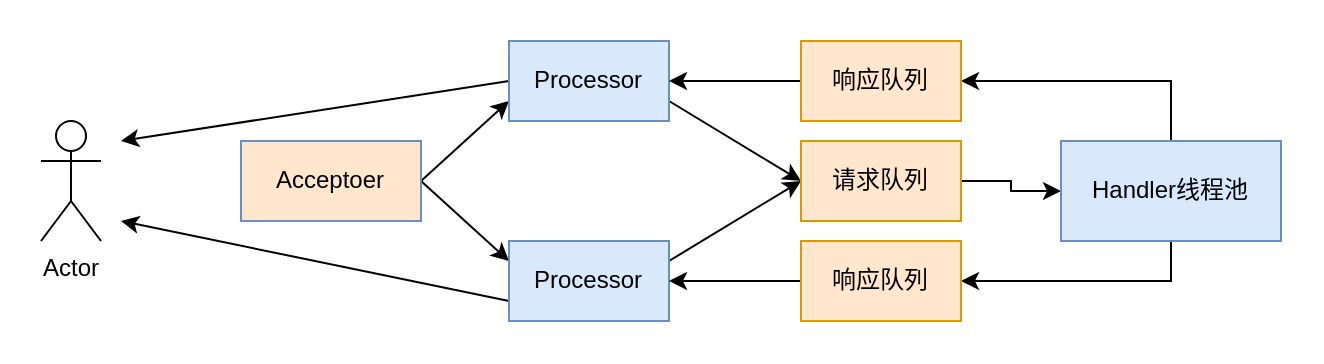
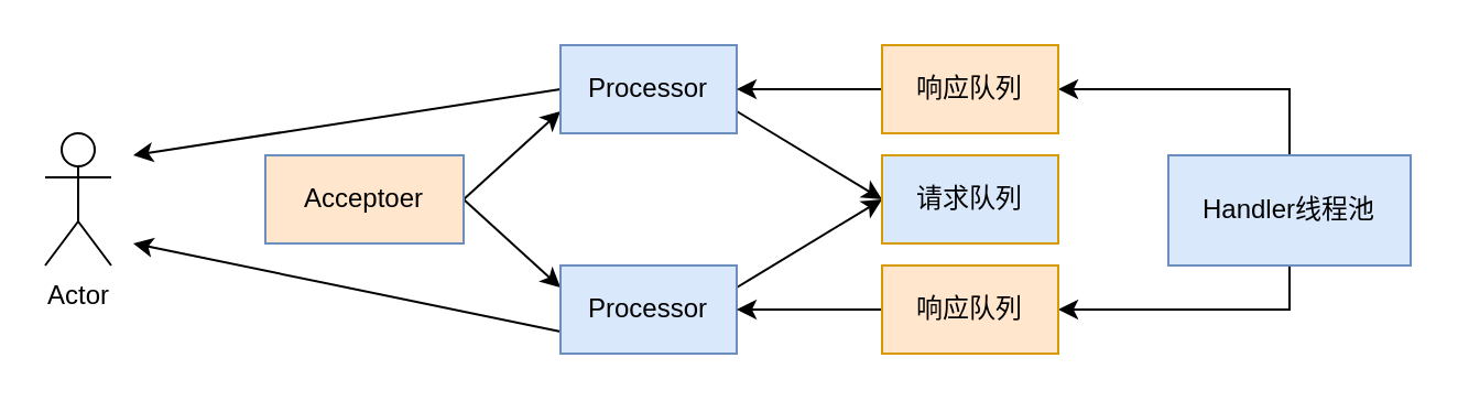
- <mxCell id="13" value="请求队列" style="rounded=0;whiteSpace=wrap;html=1;fillColor=#ffe6cc;strokeColor=#d79b00;" vertex="1" parent="1"><mxGeometry x="400" y="70" width="80" height="40" as="geometry" /></mxCell>
+ <mxCell id="13" value="请求队列" style="rounded=0;whiteSpace=wrap;html=1;fillColor=#dae8fc;strokeColor=#d79b00;" vertex="1" parent="1"><mxGeometry x="400" y="70" width="80" height="40" as="geometry" /></mxCell>
- <mxCell id="12" style="edgeStyle=orthogonalEdgeStyle;rounded=0;orthogonalLoop=1;jettySize=auto;html=1;exitX=1;exitY=0.5;exitDx=0;exitDy=0;entryX=0;entryY=0.5;entryDx=0;entryDy=0;" edge="1" parent="1" source="13" target="16"><mxGeometry relative="1" as="geometry" /></mxCell>
